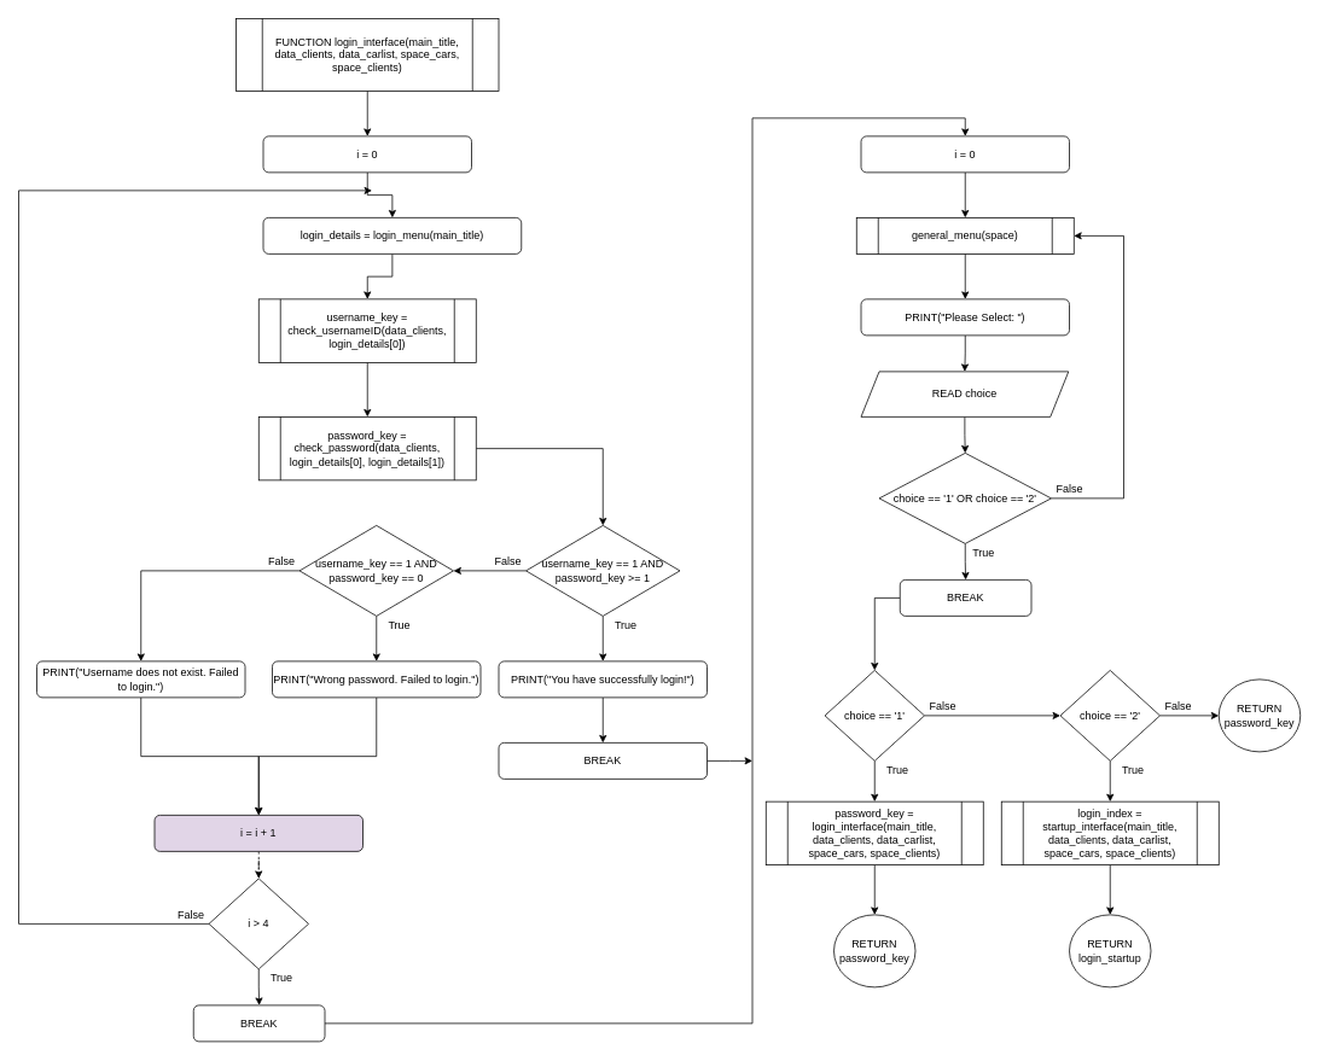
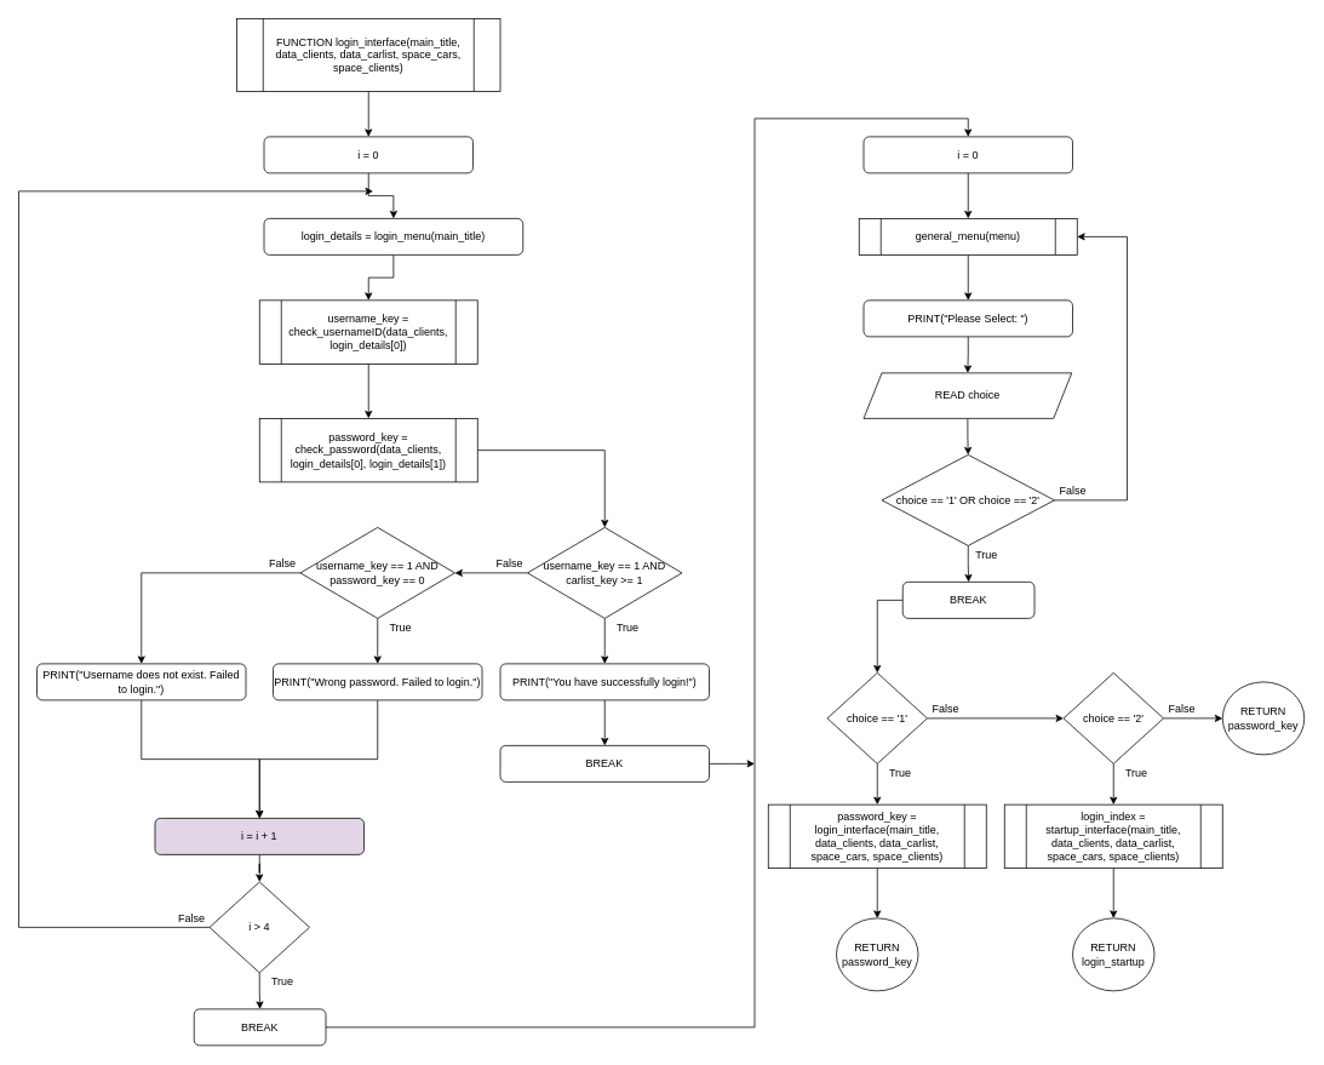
- <mxCell id="42" value="general_menu(space)" style="shape=process;whiteSpace=wrap;html=1;backgroundOutline=1;" parent="1" vertex="1"><mxGeometry x="945" y="240" width="240" height="40" as="geometry" /></mxCell>
+ <mxCell id="42" value="general_menu(menu)" style="shape=process;whiteSpace=wrap;html=1;backgroundOutline=1;" parent="1" vertex="1"><mxGeometry x="945" y="240" width="240" height="40" as="geometry" /></mxCell>
- <mxCell id="14" value="username_key == 1 AND password_key &gt;= 1" style="rhombus;whiteSpace=wrap;html=1;" parent="1" vertex="1"><mxGeometry x="580" y="580" width="170" height="100" as="geometry" /></mxCell>
+ <mxCell id="14" value="username_key == 1 AND carlist_key &gt;= 1" style="rhombus;whiteSpace=wrap;html=1;" parent="1" vertex="1"><mxGeometry x="580" y="580" width="170" height="100" as="geometry" /></mxCell>
- <mxCell id="26" value="" style="edgeStyle=orthogonalEdgeStyle;rounded=0;orthogonalLoop=1;jettySize=auto;html=1;dashed=1;" parent="1" source="27" target="30" edge="1"><mxGeometry relative="1" as="geometry" /></mxCell>
+ <mxCell id="26" value="" style="edgeStyle=orthogonalEdgeStyle;rounded=0;orthogonalLoop=1;jettySize=auto;html=1;" parent="1" source="27" target="30" edge="1"><mxGeometry relative="1" as="geometry" /></mxCell>
